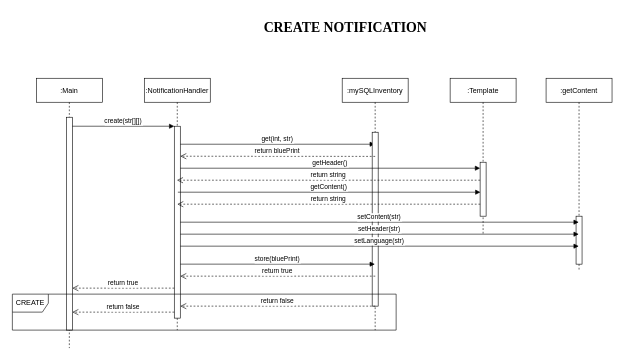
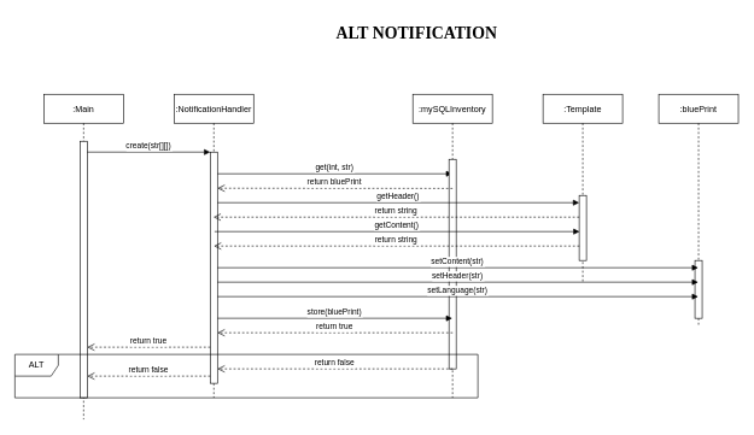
- <mxCell id="7" value="&lt;h1&gt;&lt;font style=&quot;font-size: 23px&quot; face=&quot;Tahoma&quot;&gt;&lt;b&gt;CREATE NOTIFICATION&lt;/b&gt;&lt;/font&gt;&lt;/h1&gt;" style="text;html=1;align=center;verticalAlign=middle;resizable=0;points=[];autosize=1;" vertex="1" parent="1"><mxGeometry x="430" y="20" width="290" height="50" as="geometry" /></mxCell>
+ <mxCell id="7" value="&lt;h1&gt;&lt;font style=&quot;font-size: 23px&quot; face=&quot;Tahoma&quot;&gt;&lt;b&gt;ALT NOTIFICATION&lt;/b&gt;&lt;/font&gt;&lt;/h1&gt;" style="text;html=1;align=center;verticalAlign=middle;resizable=0;points=[];autosize=1;" vertex="1" parent="1"><mxGeometry x="430" y="20" width="290" height="50" as="geometry" /></mxCell>
- <mxCell id="21" value=":getContent" style="shape=umlLifeline;perimeter=lifelinePerimeter;container=1;collapsible=0;recursiveResize=0;rounded=0;shadow=0;strokeWidth=1;" vertex="1" parent="1"><mxGeometry x="910" y="130" width="110" height="320" as="geometry" /></mxCell>
+ <mxCell id="21" value=":bluePrint" style="shape=umlLifeline;perimeter=lifelinePerimeter;container=1;collapsible=0;recursiveResize=0;rounded=0;shadow=0;strokeWidth=1;" vertex="1" parent="1"><mxGeometry x="910" y="130" width="110" height="320" as="geometry" /></mxCell>
- <mxCell id="13" value="CREATE" style="shape=umlFrame;whiteSpace=wrap;html=1;" vertex="1" parent="1"><mxGeometry x="20" y="490" width="640" height="60" as="geometry" /></mxCell>
+ <mxCell id="13" value="ALT" style="shape=umlFrame;whiteSpace=wrap;html=1;" vertex="1" parent="1"><mxGeometry x="20" y="490" width="640" height="60" as="geometry" /></mxCell>
